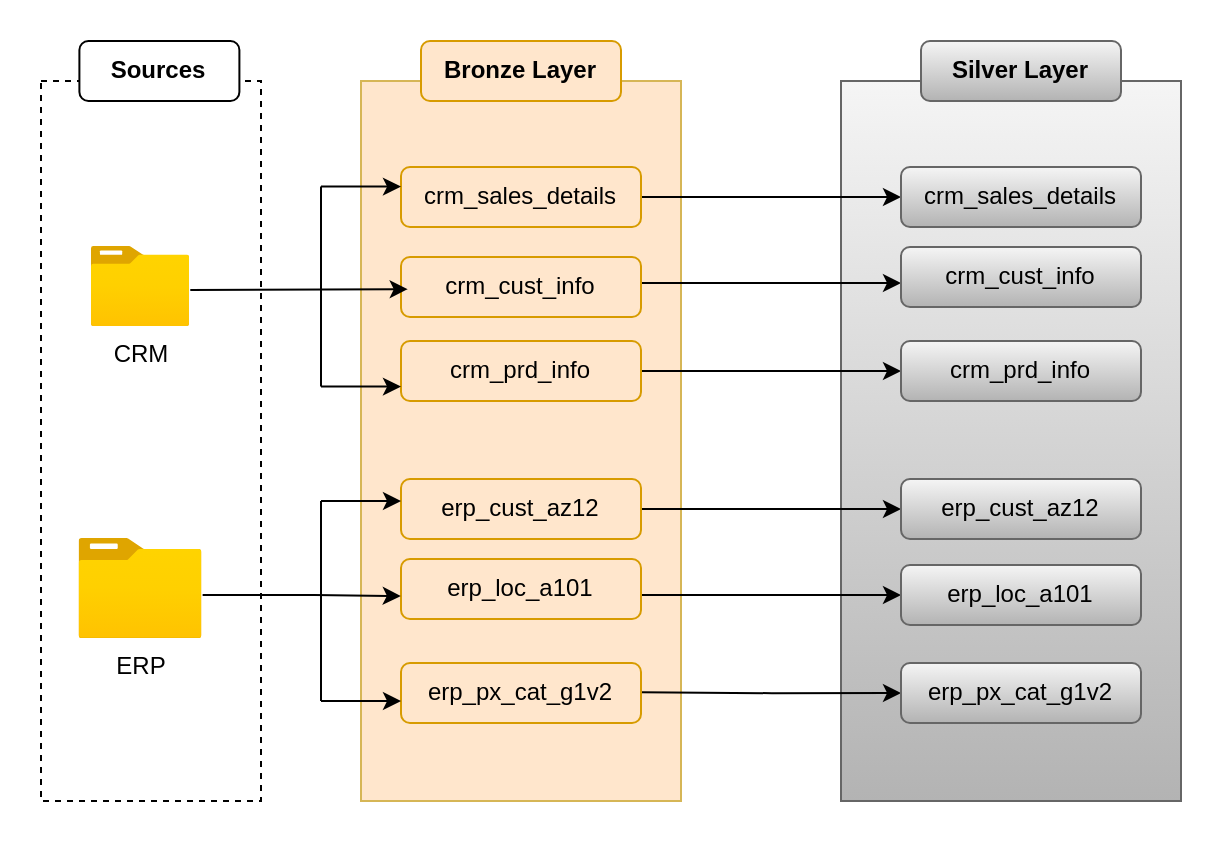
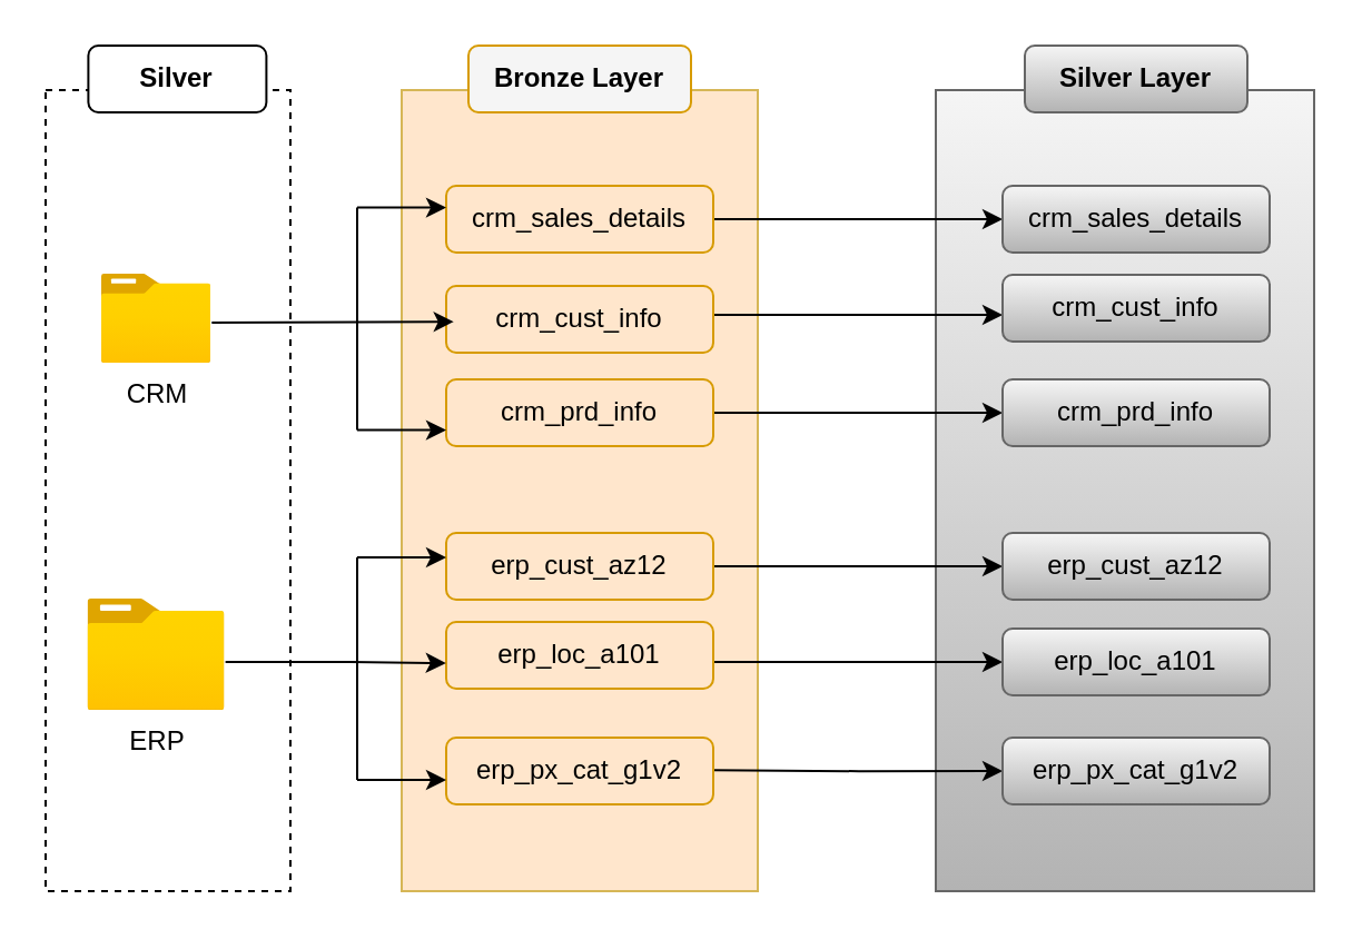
- <mxCell id="4" value="Sources" style="rounded=1;whiteSpace=wrap;html=1;fontStyle=1" vertex="1" parent="1"><mxGeometry x="39.2" y="20" width="80" height="30" as="geometry" /></mxCell>
+ <mxCell id="4" value="Silver" style="rounded=1;whiteSpace=wrap;html=1;fontStyle=1" vertex="1" parent="1"><mxGeometry x="39.2" y="20" width="80" height="30" as="geometry" /></mxCell>
- <mxCell id="8" value="Bronze Layer" style="rounded=1;whiteSpace=wrap;html=1;fillColor=#ffe6cc;strokeColor=#d79b00;fontStyle=1" vertex="1" parent="1"><mxGeometry x="210" y="20" width="100" height="30" as="geometry" /></mxCell>
+ <mxCell id="8" value="Bronze Layer" style="rounded=1;whiteSpace=wrap;html=1;fillColor=#f5f5f5;strokeColor=#d79b00;fontStyle=1;" vertex="1" parent="1"><mxGeometry x="210" y="20" width="100" height="30" as="geometry" /></mxCell>
